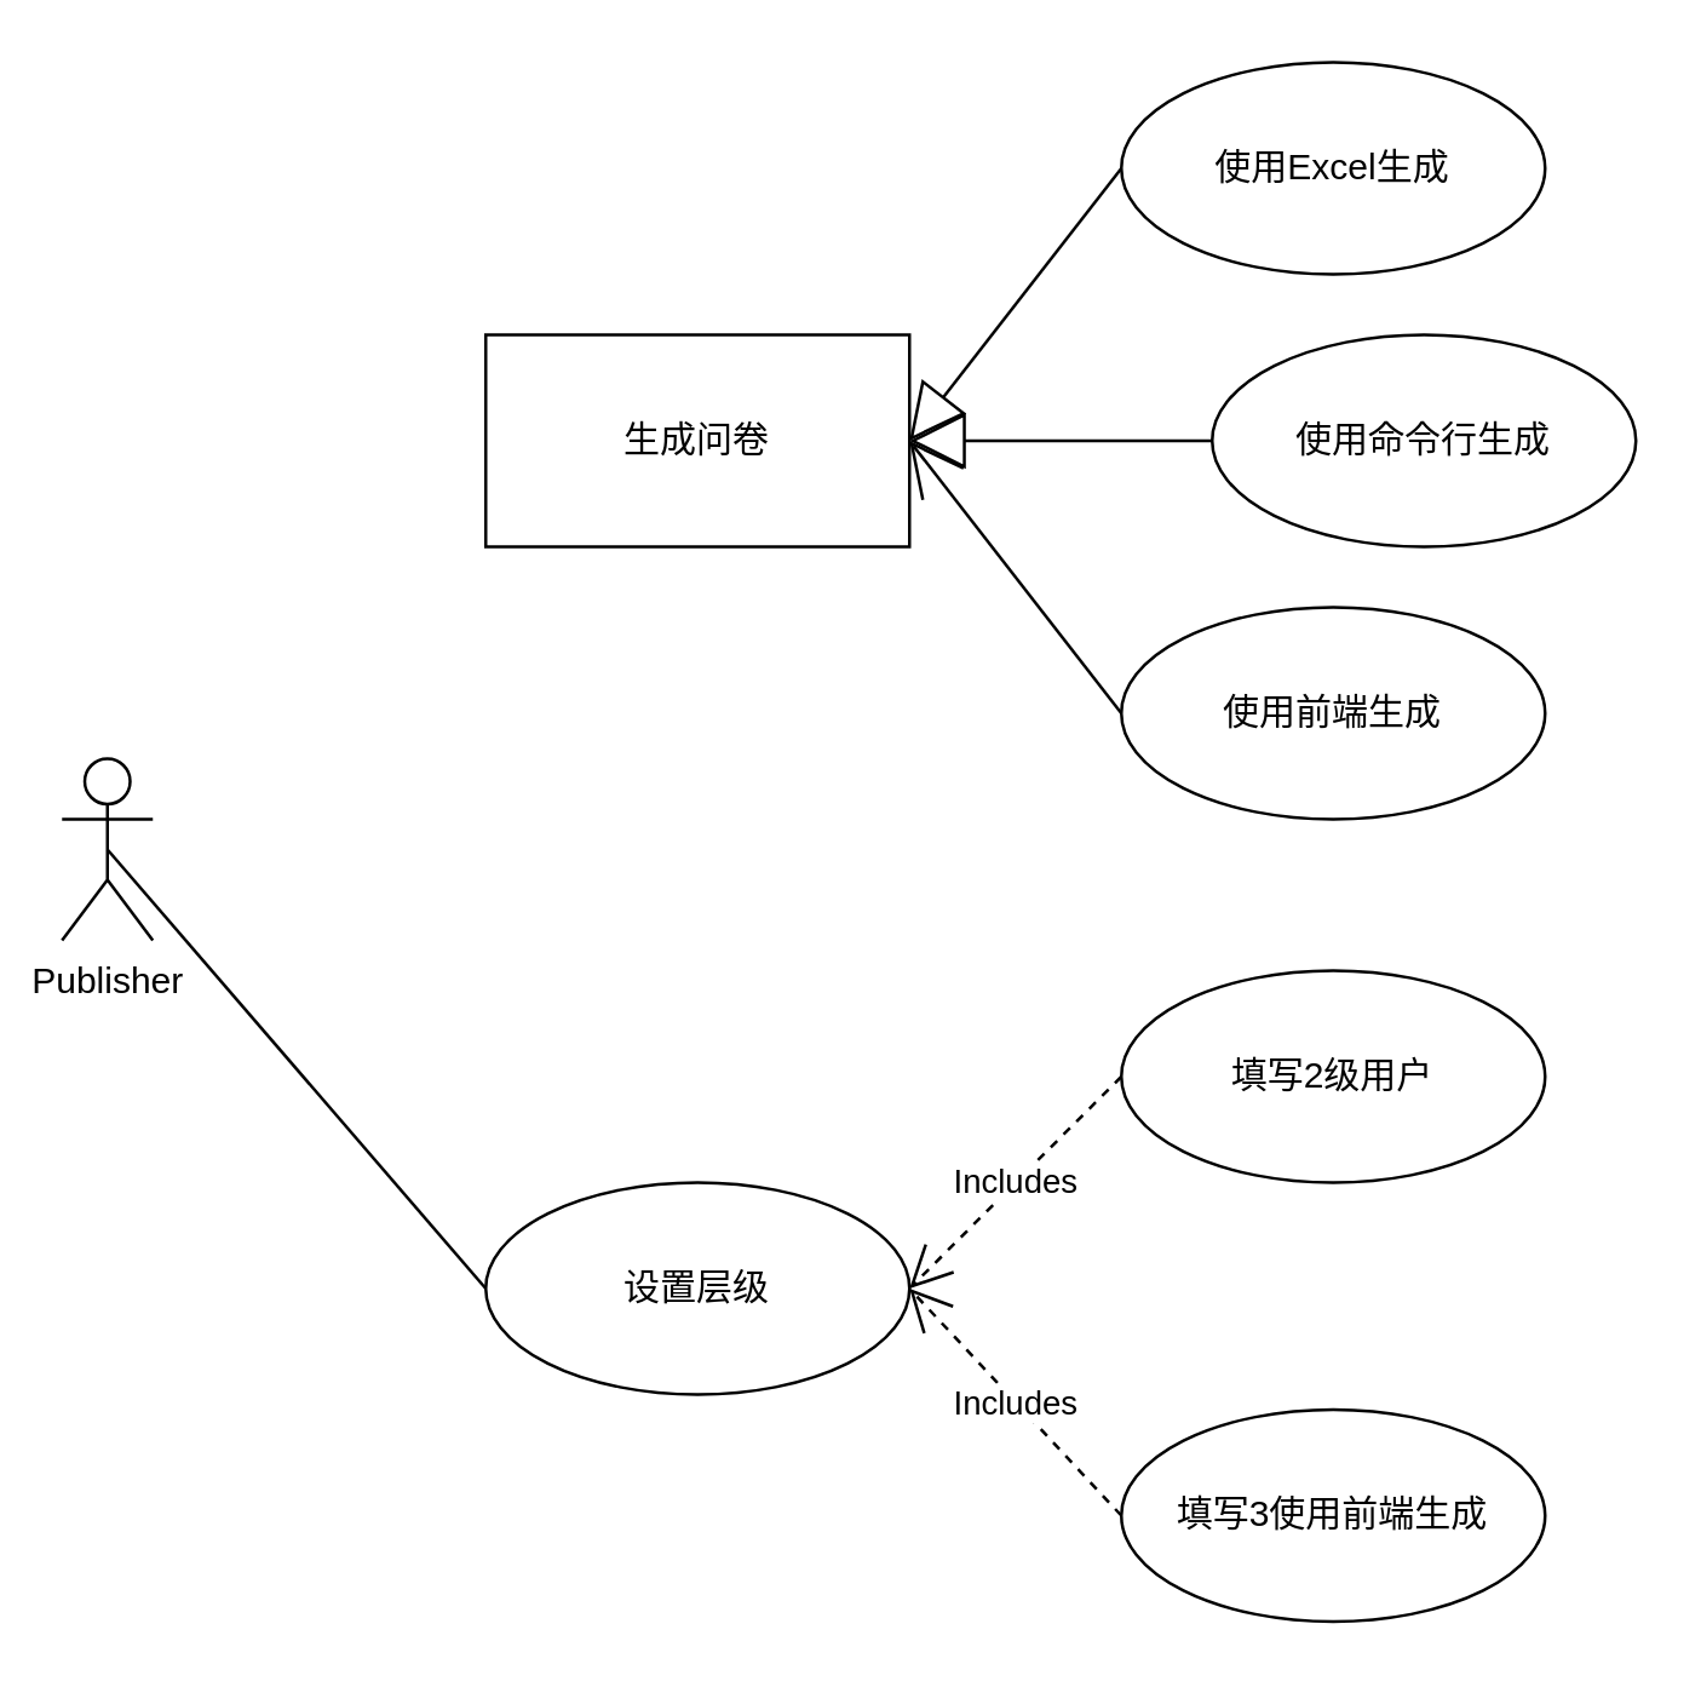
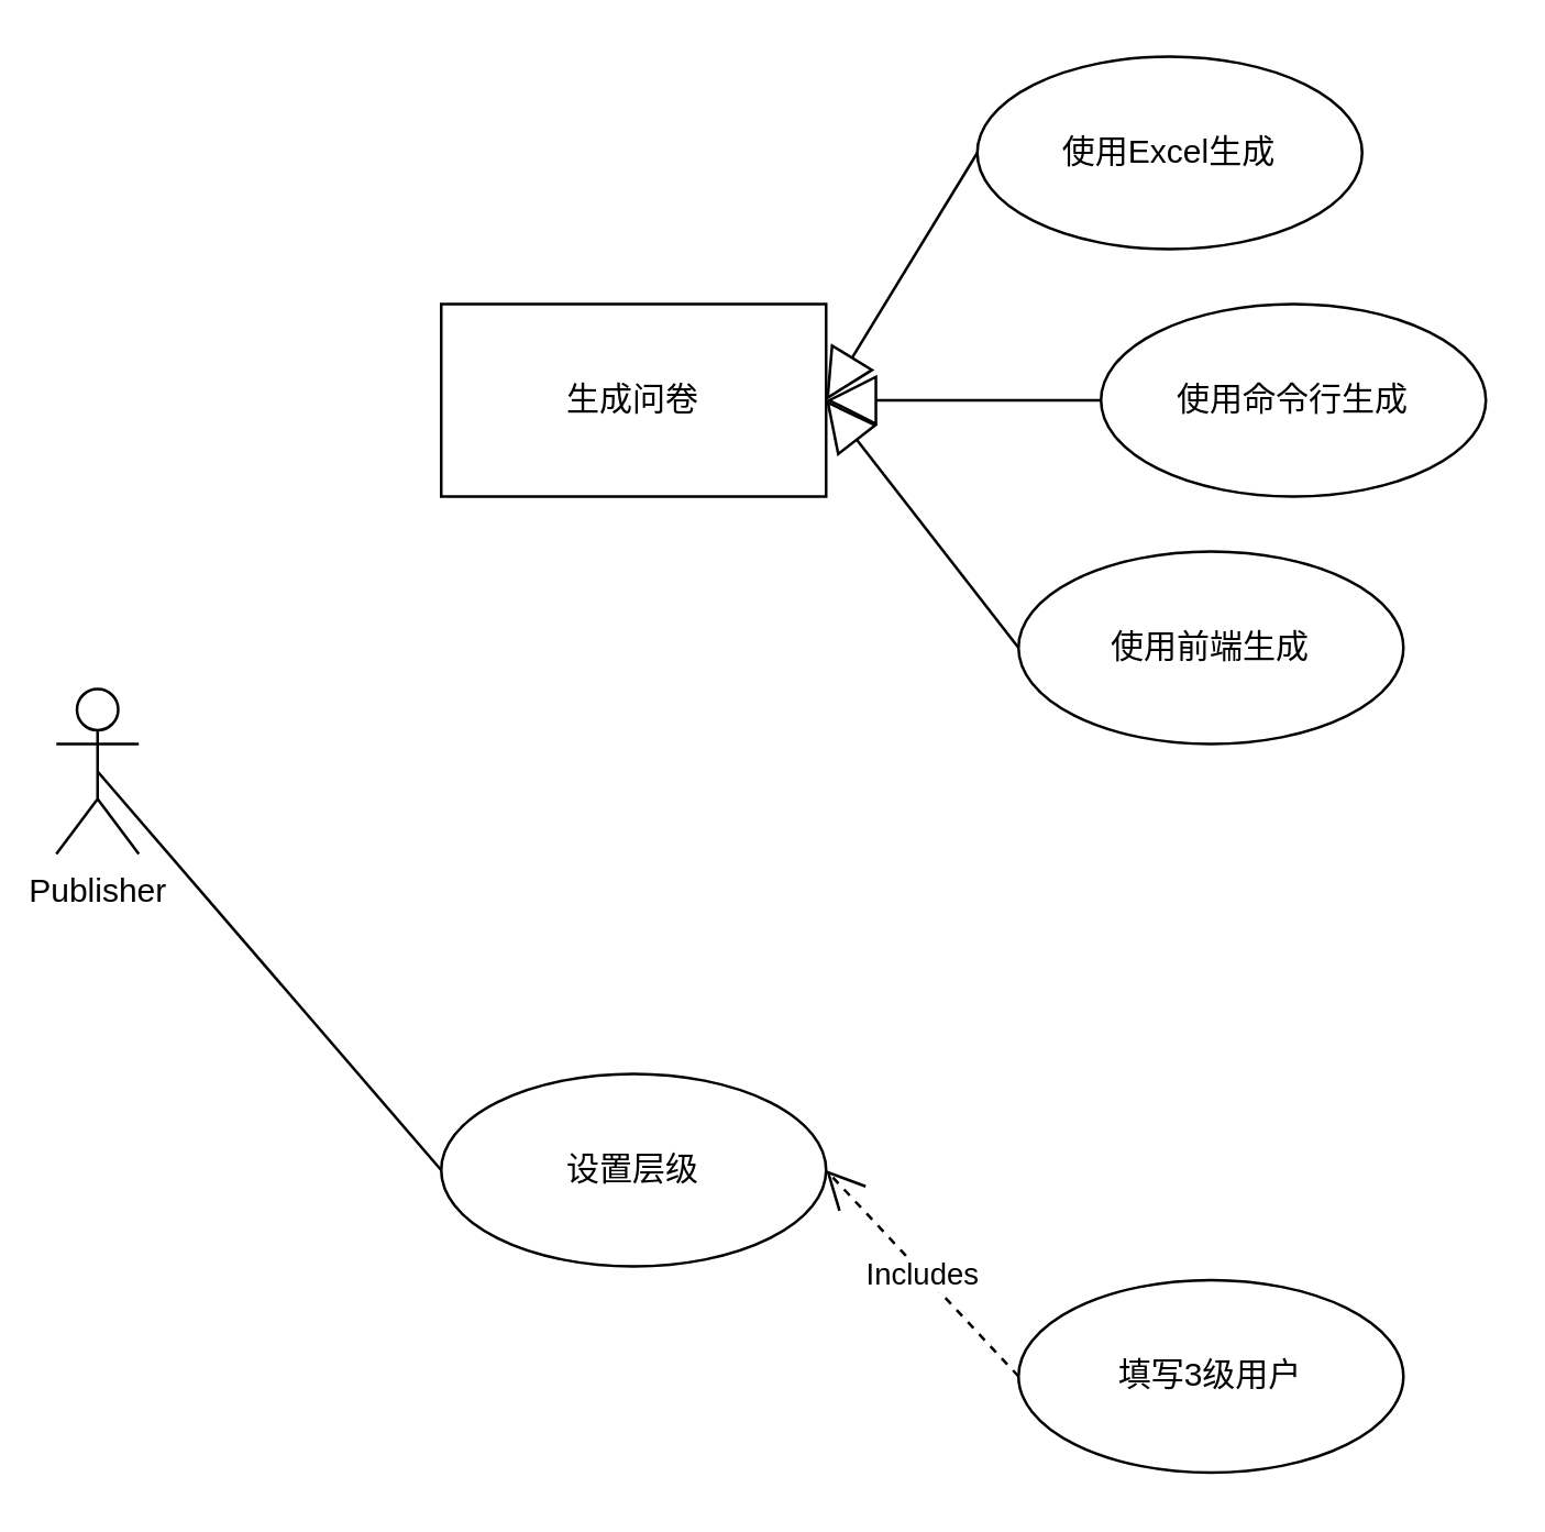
- <mxCell id="4" value="使用Excel生成" style="ellipse;whiteSpace=wrap;html=1;" vertex="1" parent="1"><mxGeometry x="370" y="20" width="140" height="70" as="geometry" /></mxCell>
+ <mxCell id="4" value="使用Excel生成" style="ellipse;whiteSpace=wrap;html=1;" vertex="1" parent="1"><mxGeometry x="355" y="20" width="140" height="70" as="geometry" /></mxCell>
- <mxCell id="13" value="" style="endArrow=open;endSize=16;endFill=0;html=1;rounded=0;entryX=1;entryY=0.5;entryDx=0;entryDy=0;exitX=0;exitY=0.5;exitDx=0;exitDy=0;" edge="1" parent="1" source="6" target="3"><mxGeometry width="160" relative="1" as="geometry"><mxPoint x="220" y="170" as="sourcePoint" /><mxPoint x="380" y="170" as="targetPoint" /></mxGeometry></mxCell>
+ <mxCell id="13" value="" style="endArrow=block;endSize=16;endFill=0;html=1;rounded=0;entryX=1;entryY=0.5;entryDx=0;entryDy=0;exitX=0;exitY=0.5;exitDx=0;exitDy=0;" edge="1" parent="1" source="6" target="3"><mxGeometry width="160" relative="1" as="geometry"><mxPoint x="220" y="170" as="sourcePoint" /><mxPoint x="380" y="170" as="targetPoint" /></mxGeometry></mxCell>
- <mxCell id="8" value="填写2级用户" style="ellipse;whiteSpace=wrap;html=1;" vertex="1" parent="1"><mxGeometry x="370" y="320" width="140" height="70" as="geometry" /></mxCell>
- <mxCell id="11" value="Includes" style="endArrow=open;endSize=12;dashed=1;html=1;rounded=0;exitX=0;exitY=0.5;exitDx=0;exitDy=0;entryX=1;entryY=0.5;entryDx=0;entryDy=0;" edge="1" parent="1" source="8" target="7"><mxGeometry width="160" relative="1" as="geometry"><mxPoint x="240" y="440" as="sourcePoint" /><mxPoint x="400" y="440" as="targetPoint" /></mxGeometry></mxCell>
- <mxCell id="9" value="填写3使用前端生成" style="ellipse;whiteSpace=wrap;html=1;" vertex="1" parent="1"><mxGeometry x="370" y="465" width="140" height="70" as="geometry" /></mxCell>
+ <mxCell id="9" value="填写3级用户" style="ellipse;whiteSpace=wrap;html=1;" vertex="1" parent="1"><mxGeometry x="370" y="465" width="140" height="70" as="geometry" /></mxCell>
